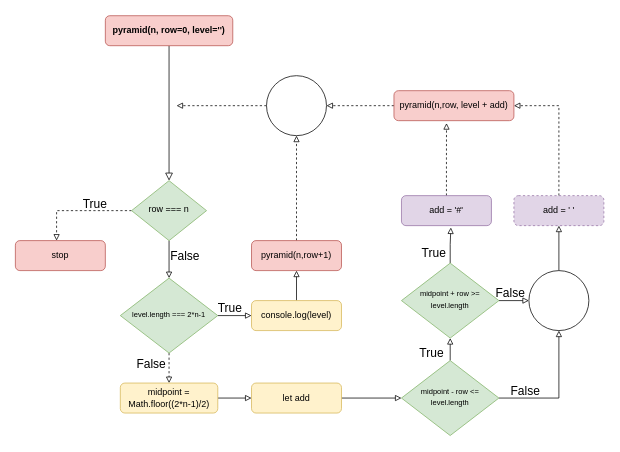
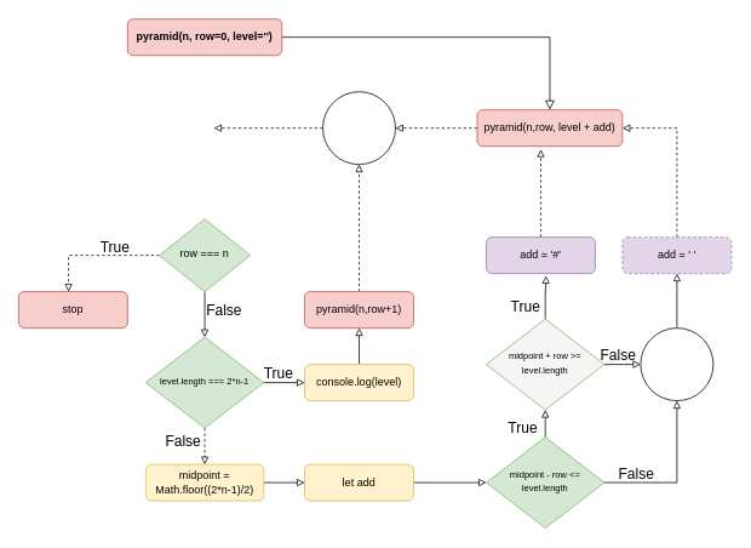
- <mxCell id="2" value="" style="rounded=0;html=1;jettySize=auto;orthogonalLoop=1;fontSize=11;endArrow=block;endFill=0;endSize=8;strokeWidth=1;shadow=0;labelBackgroundColor=none;edgeStyle=orthogonalEdgeStyle;" parent="1" source="3" target="8" edge="1"><mxGeometry relative="1" as="geometry" /></mxCell>
+ <mxCell id="2" value="" style="rounded=0;html=1;jettySize=auto;orthogonalLoop=1;fontSize=11;endArrow=block;endFill=0;endSize=8;strokeWidth=1;shadow=0;labelBackgroundColor=none;edgeStyle=orthogonalEdgeStyle;" parent="1" source="3" target="34" edge="1"><mxGeometry relative="1" as="geometry" /></mxCell>
- <mxCell id="26" value="&lt;font style=&quot;font-size: 10px&quot;&gt;midpoint + row &amp;gt;= level.length&lt;/font&gt;" style="rhombus;whiteSpace=wrap;html=1;shadow=0;fontFamily=Helvetica;fontSize=12;align=center;strokeWidth=1;spacing=6;spacingTop=-4;fillColor=#d5e8d4;strokeColor=#82b366;" parent="1" vertex="1"><mxGeometry x="535" y="350" width="130" height="100" as="geometry" /></mxCell>
+ <mxCell id="26" value="&lt;font style=&quot;font-size: 10px&quot;&gt;midpoint + row &amp;gt;= level.length&lt;/font&gt;" style="rhombus;whiteSpace=wrap;html=1;shadow=0;fontFamily=Helvetica;fontSize=12;align=center;strokeWidth=1;spacing=6;spacingTop=-4;fillColor=#f5f5f5;strokeColor=#82b366;" parent="1" vertex="1"><mxGeometry x="535" y="350" width="130" height="100" as="geometry" /></mxCell>
